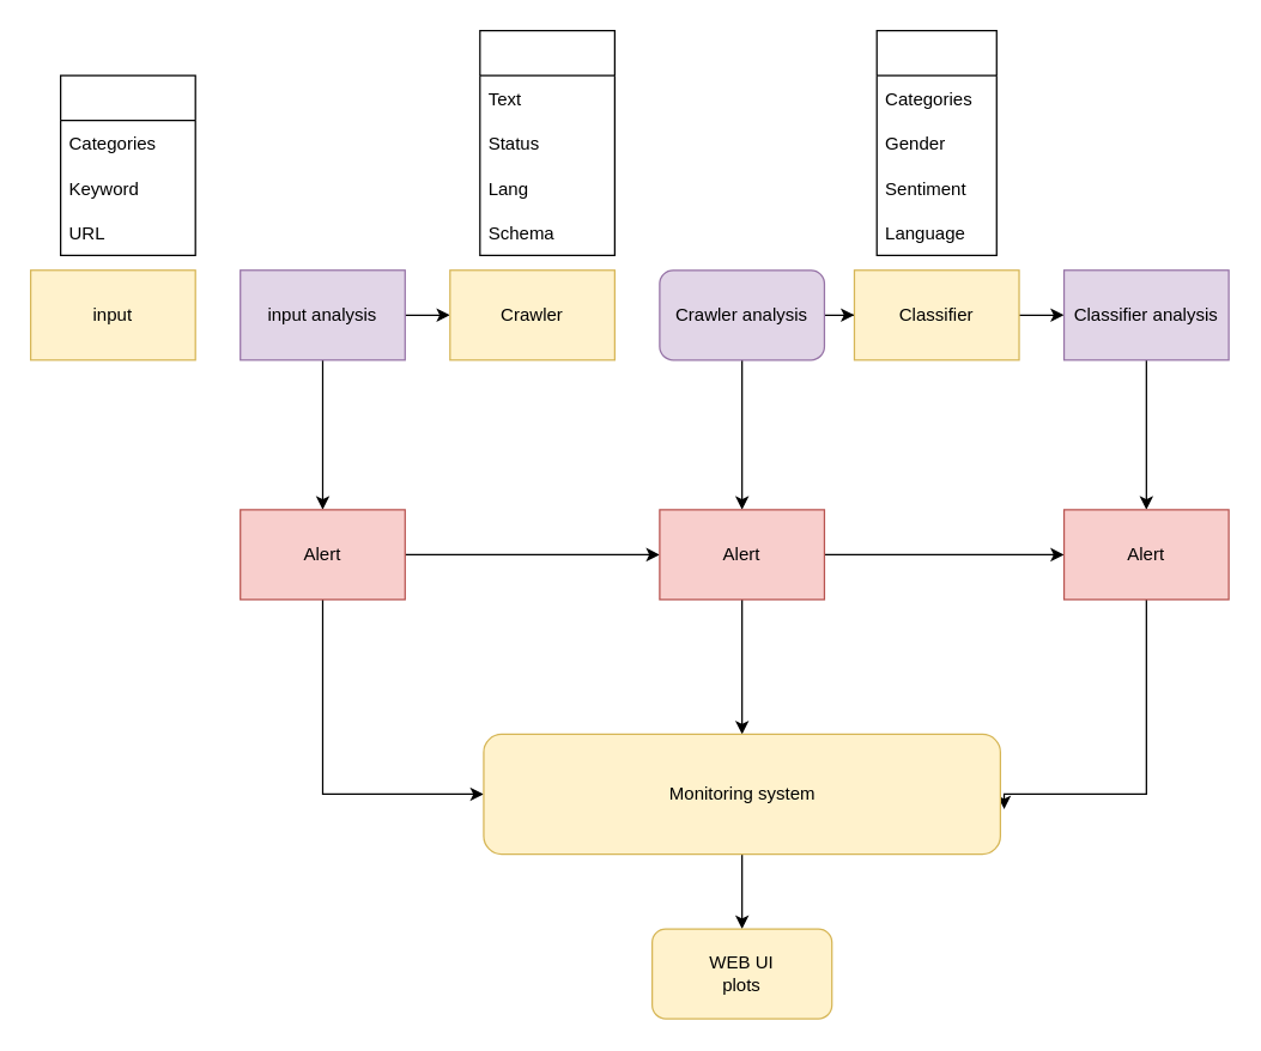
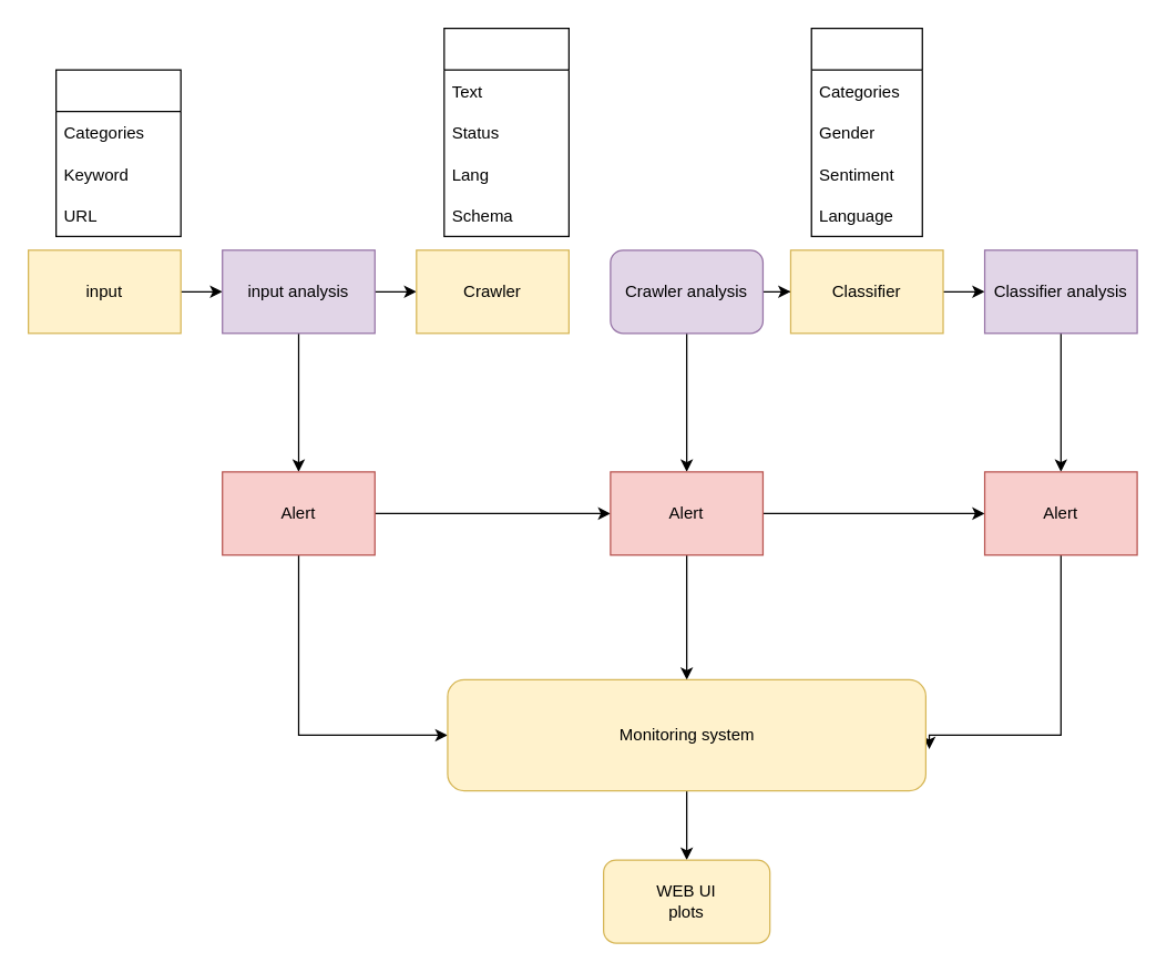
+ <mxCell id="2" value="" style="edgeStyle=orthogonalEdgeStyle;rounded=0;orthogonalLoop=1;jettySize=auto;html=1;" edge="1" parent="1" source="3" target="10"><mxGeometry relative="1" as="geometry" /></mxCell>
